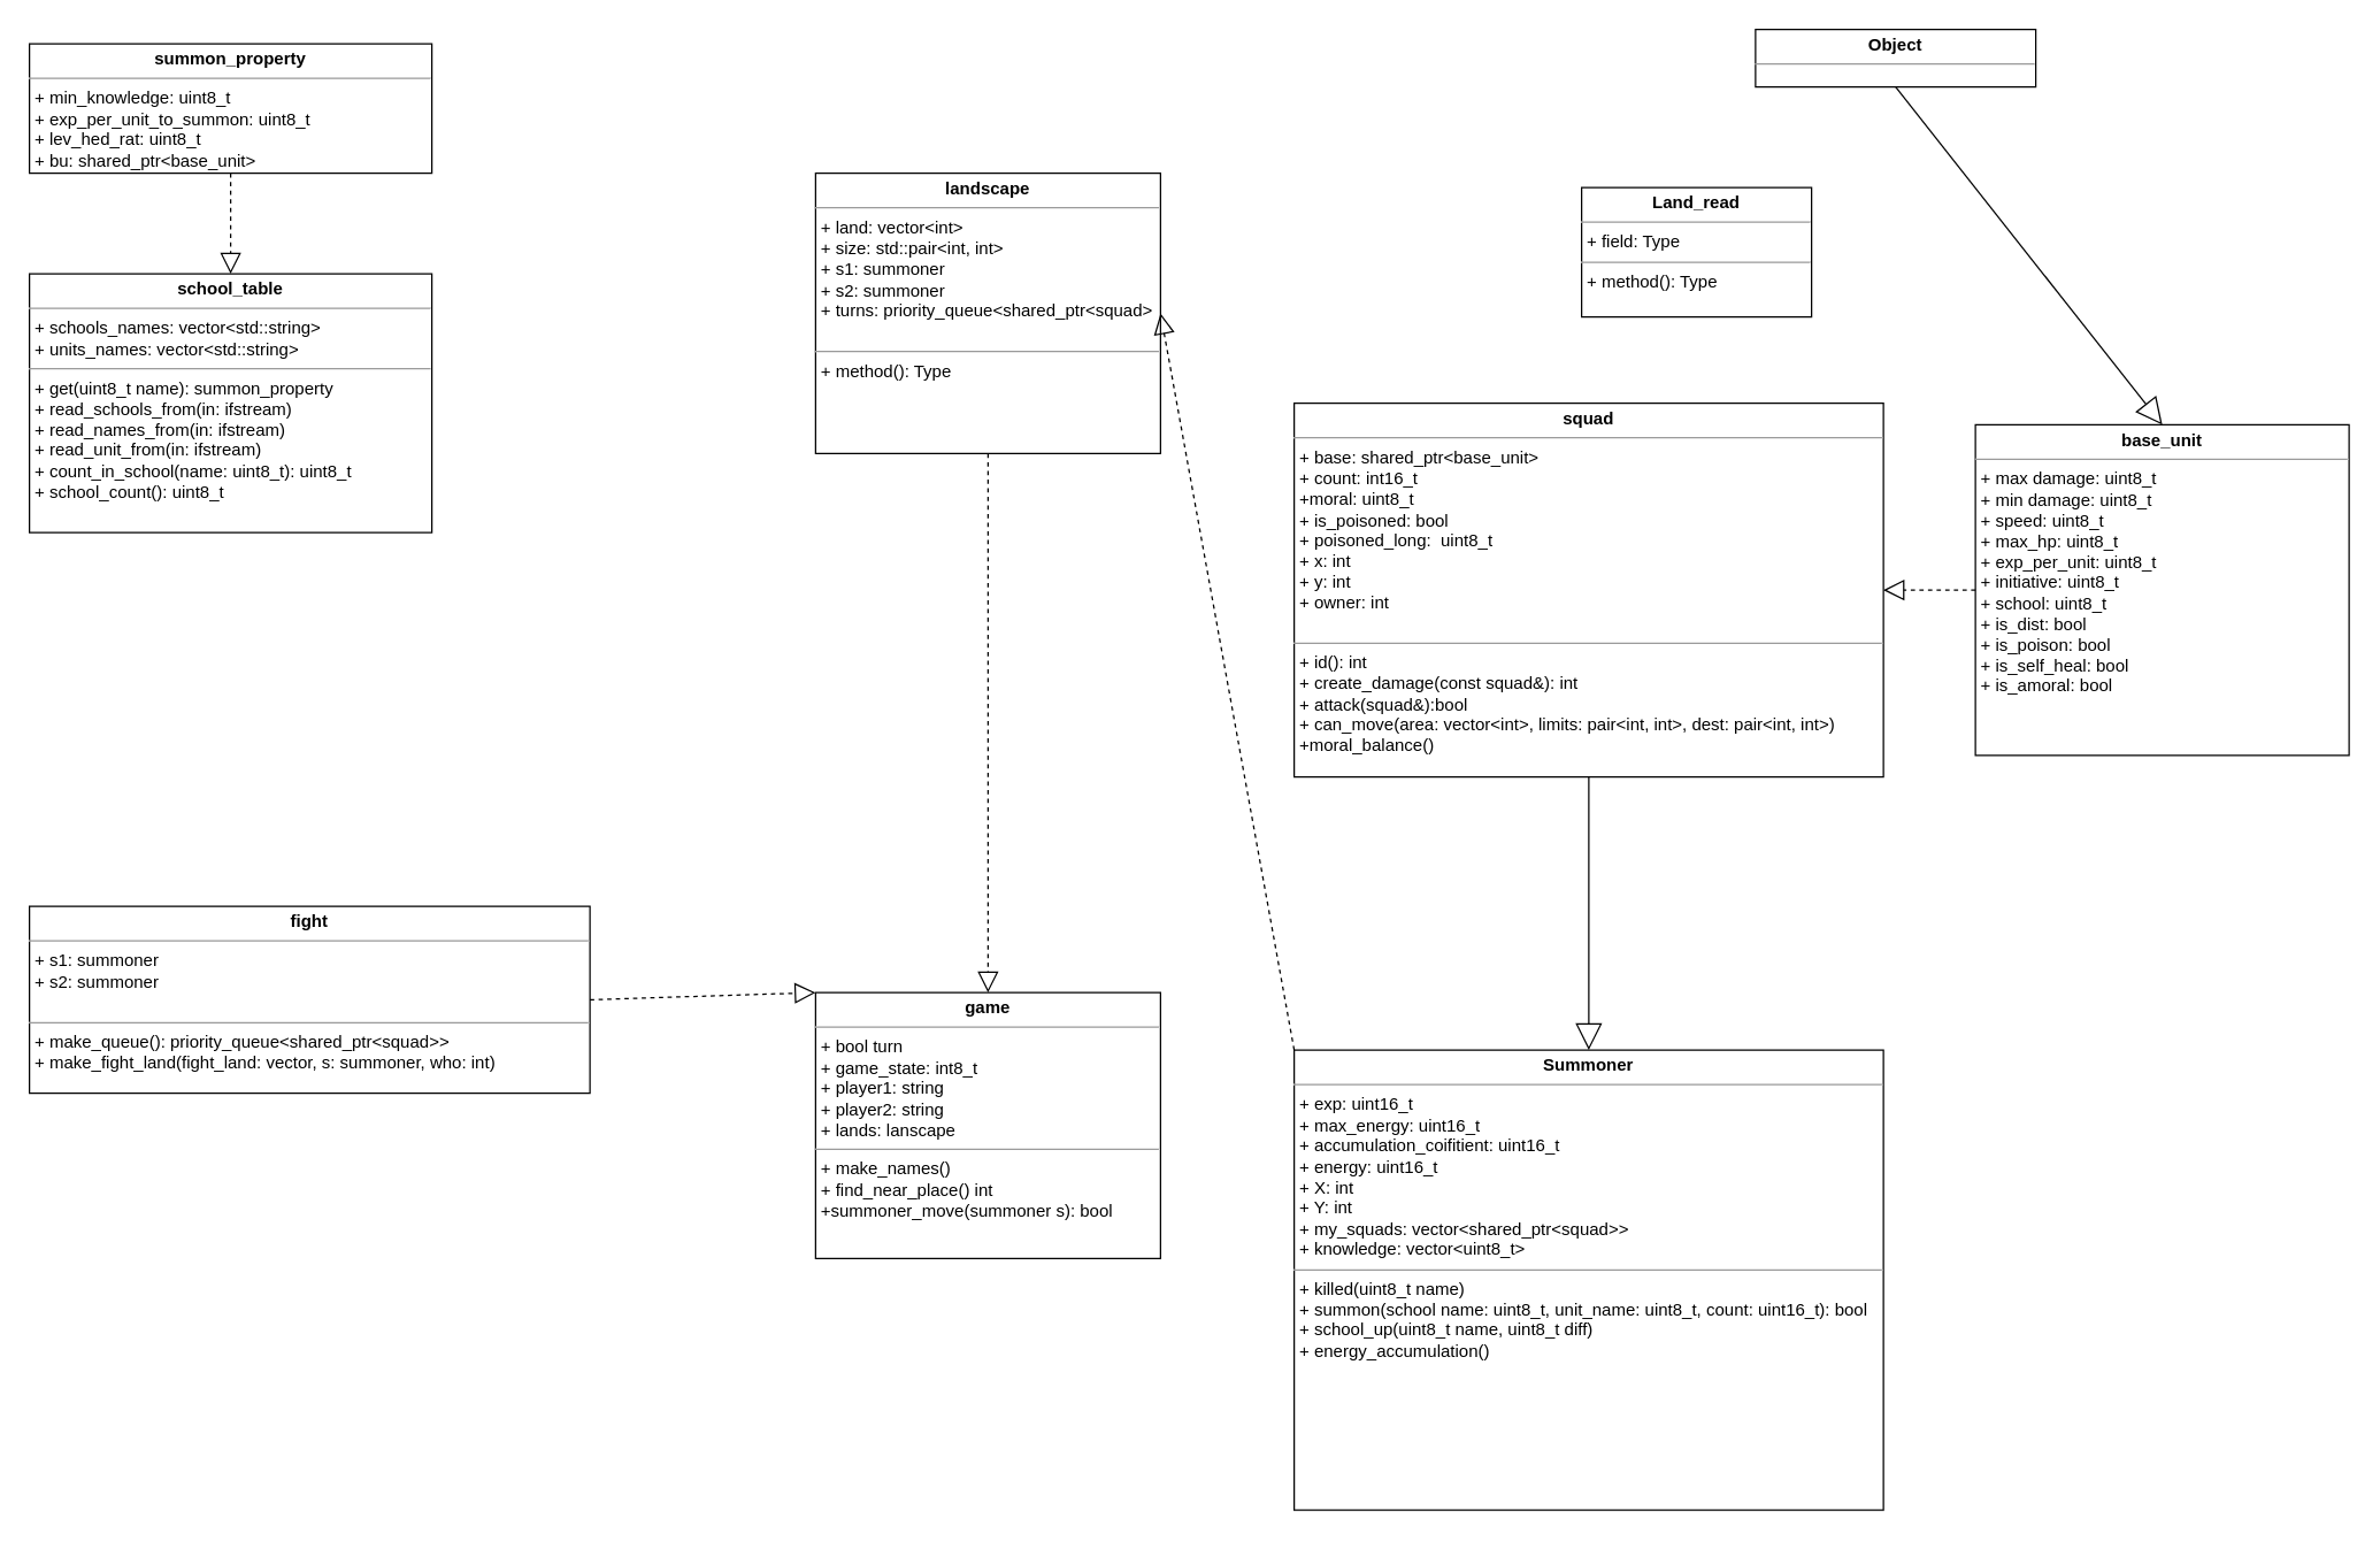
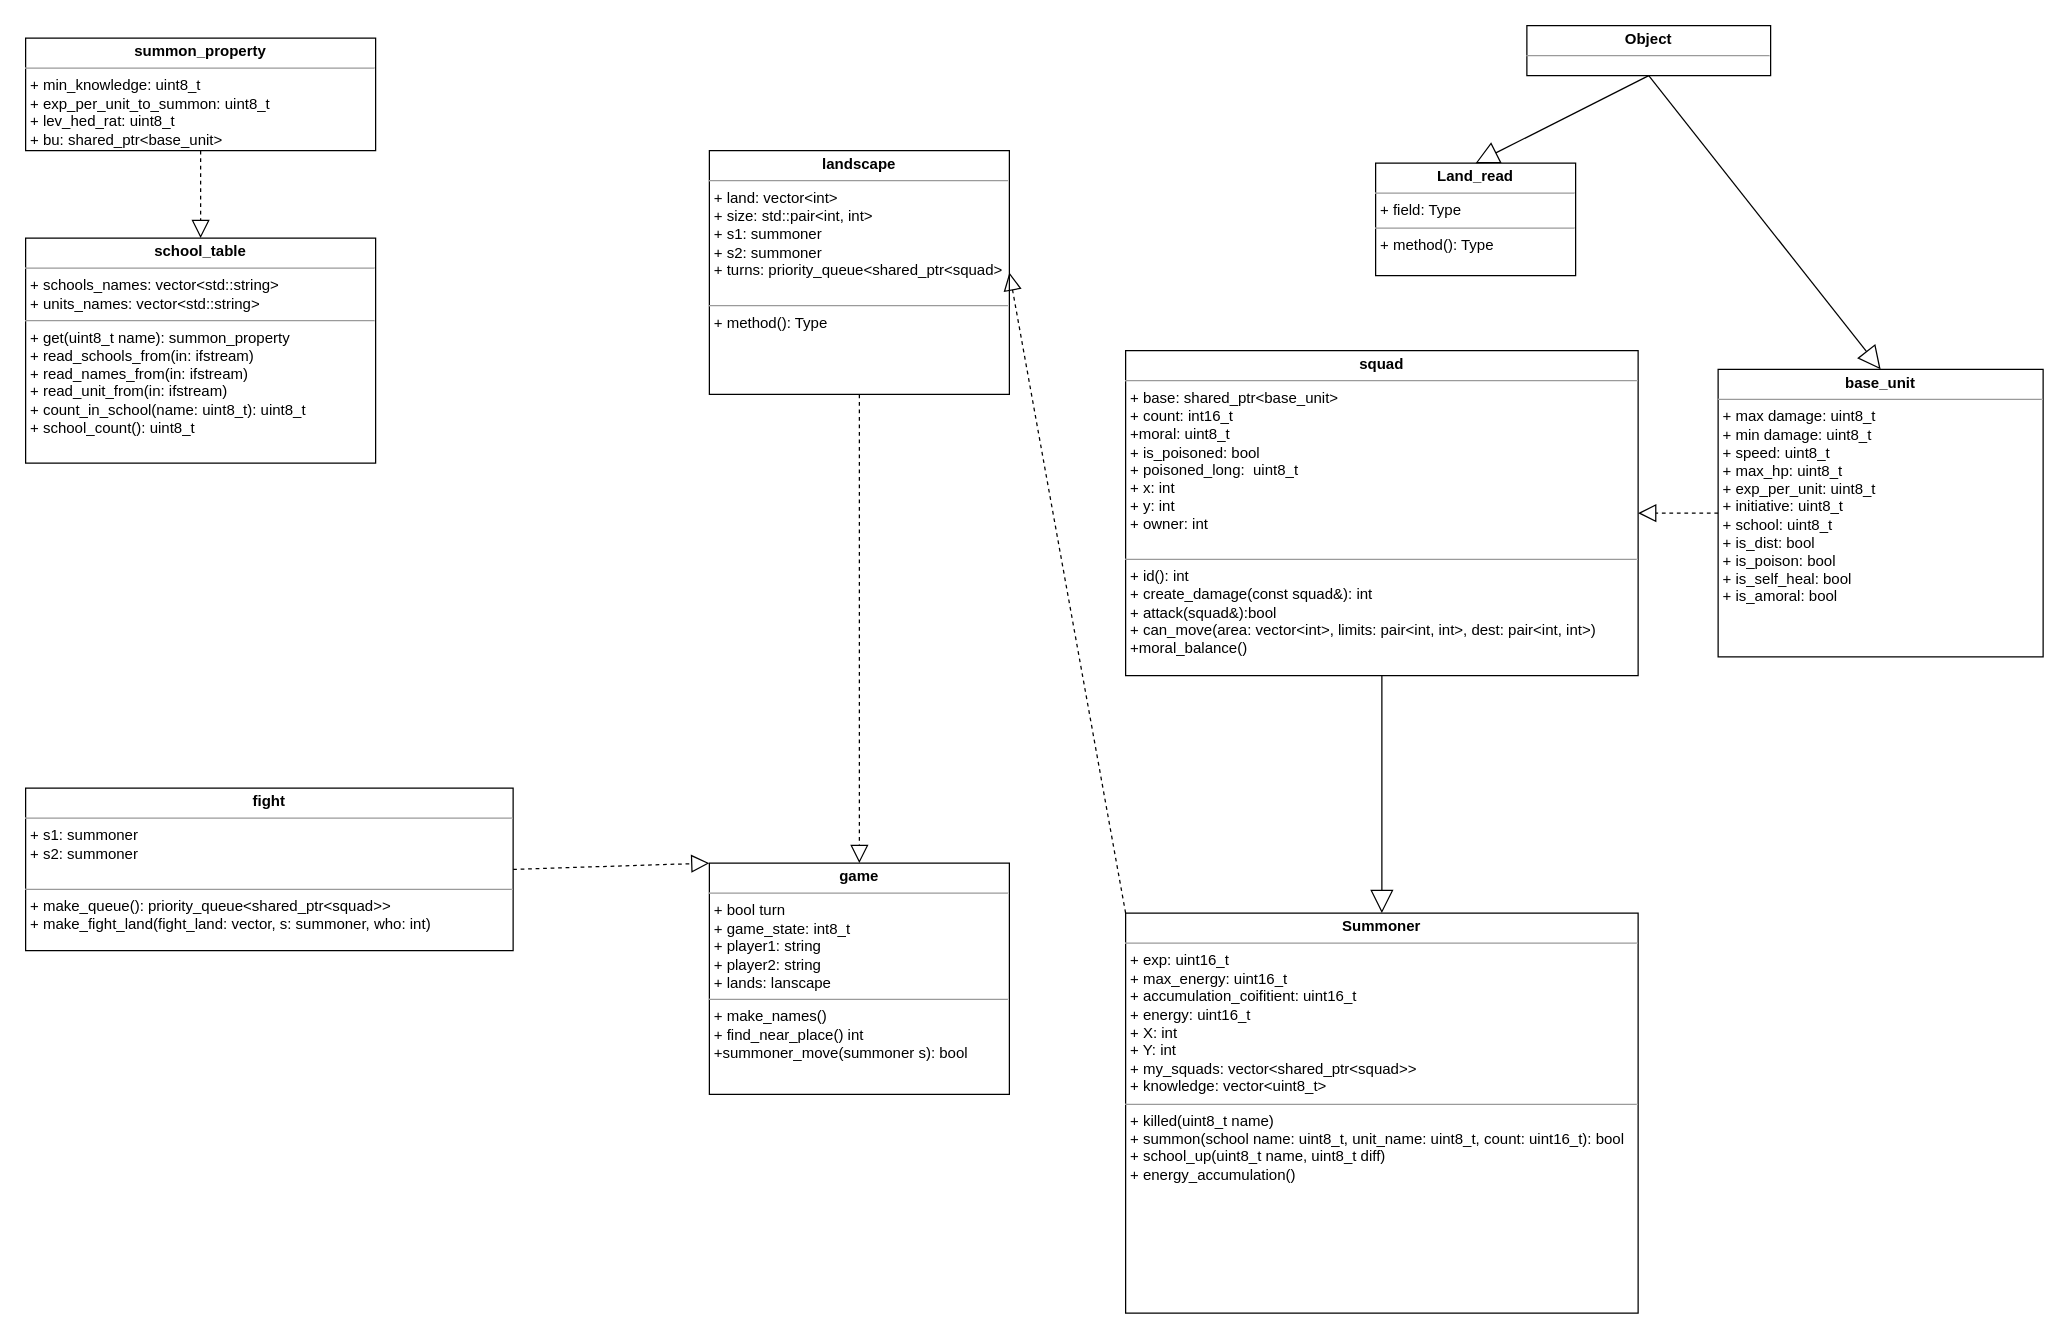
+ <mxCell id="20" value="" style="endArrow=block;endSize=16;endFill=0;html=1;rounded=0;labelBorderColor=none;fontFamily=Helvetica;fontColor=default;entryX=0.5;entryY=0;entryDx=0;entryDy=0;exitX=0.5;exitY=1;exitDx=0;exitDy=0;" edge="1" parent="1" source="17" target="19"><mxGeometry x="-0.636" y="165" width="160" relative="1" as="geometry"><mxPoint x="1150" y="50" as="sourcePoint" /><mxPoint x="1353" y="285" as="targetPoint" /><Array as="points" /><mxPoint as="offset" /></mxGeometry></mxCell>
